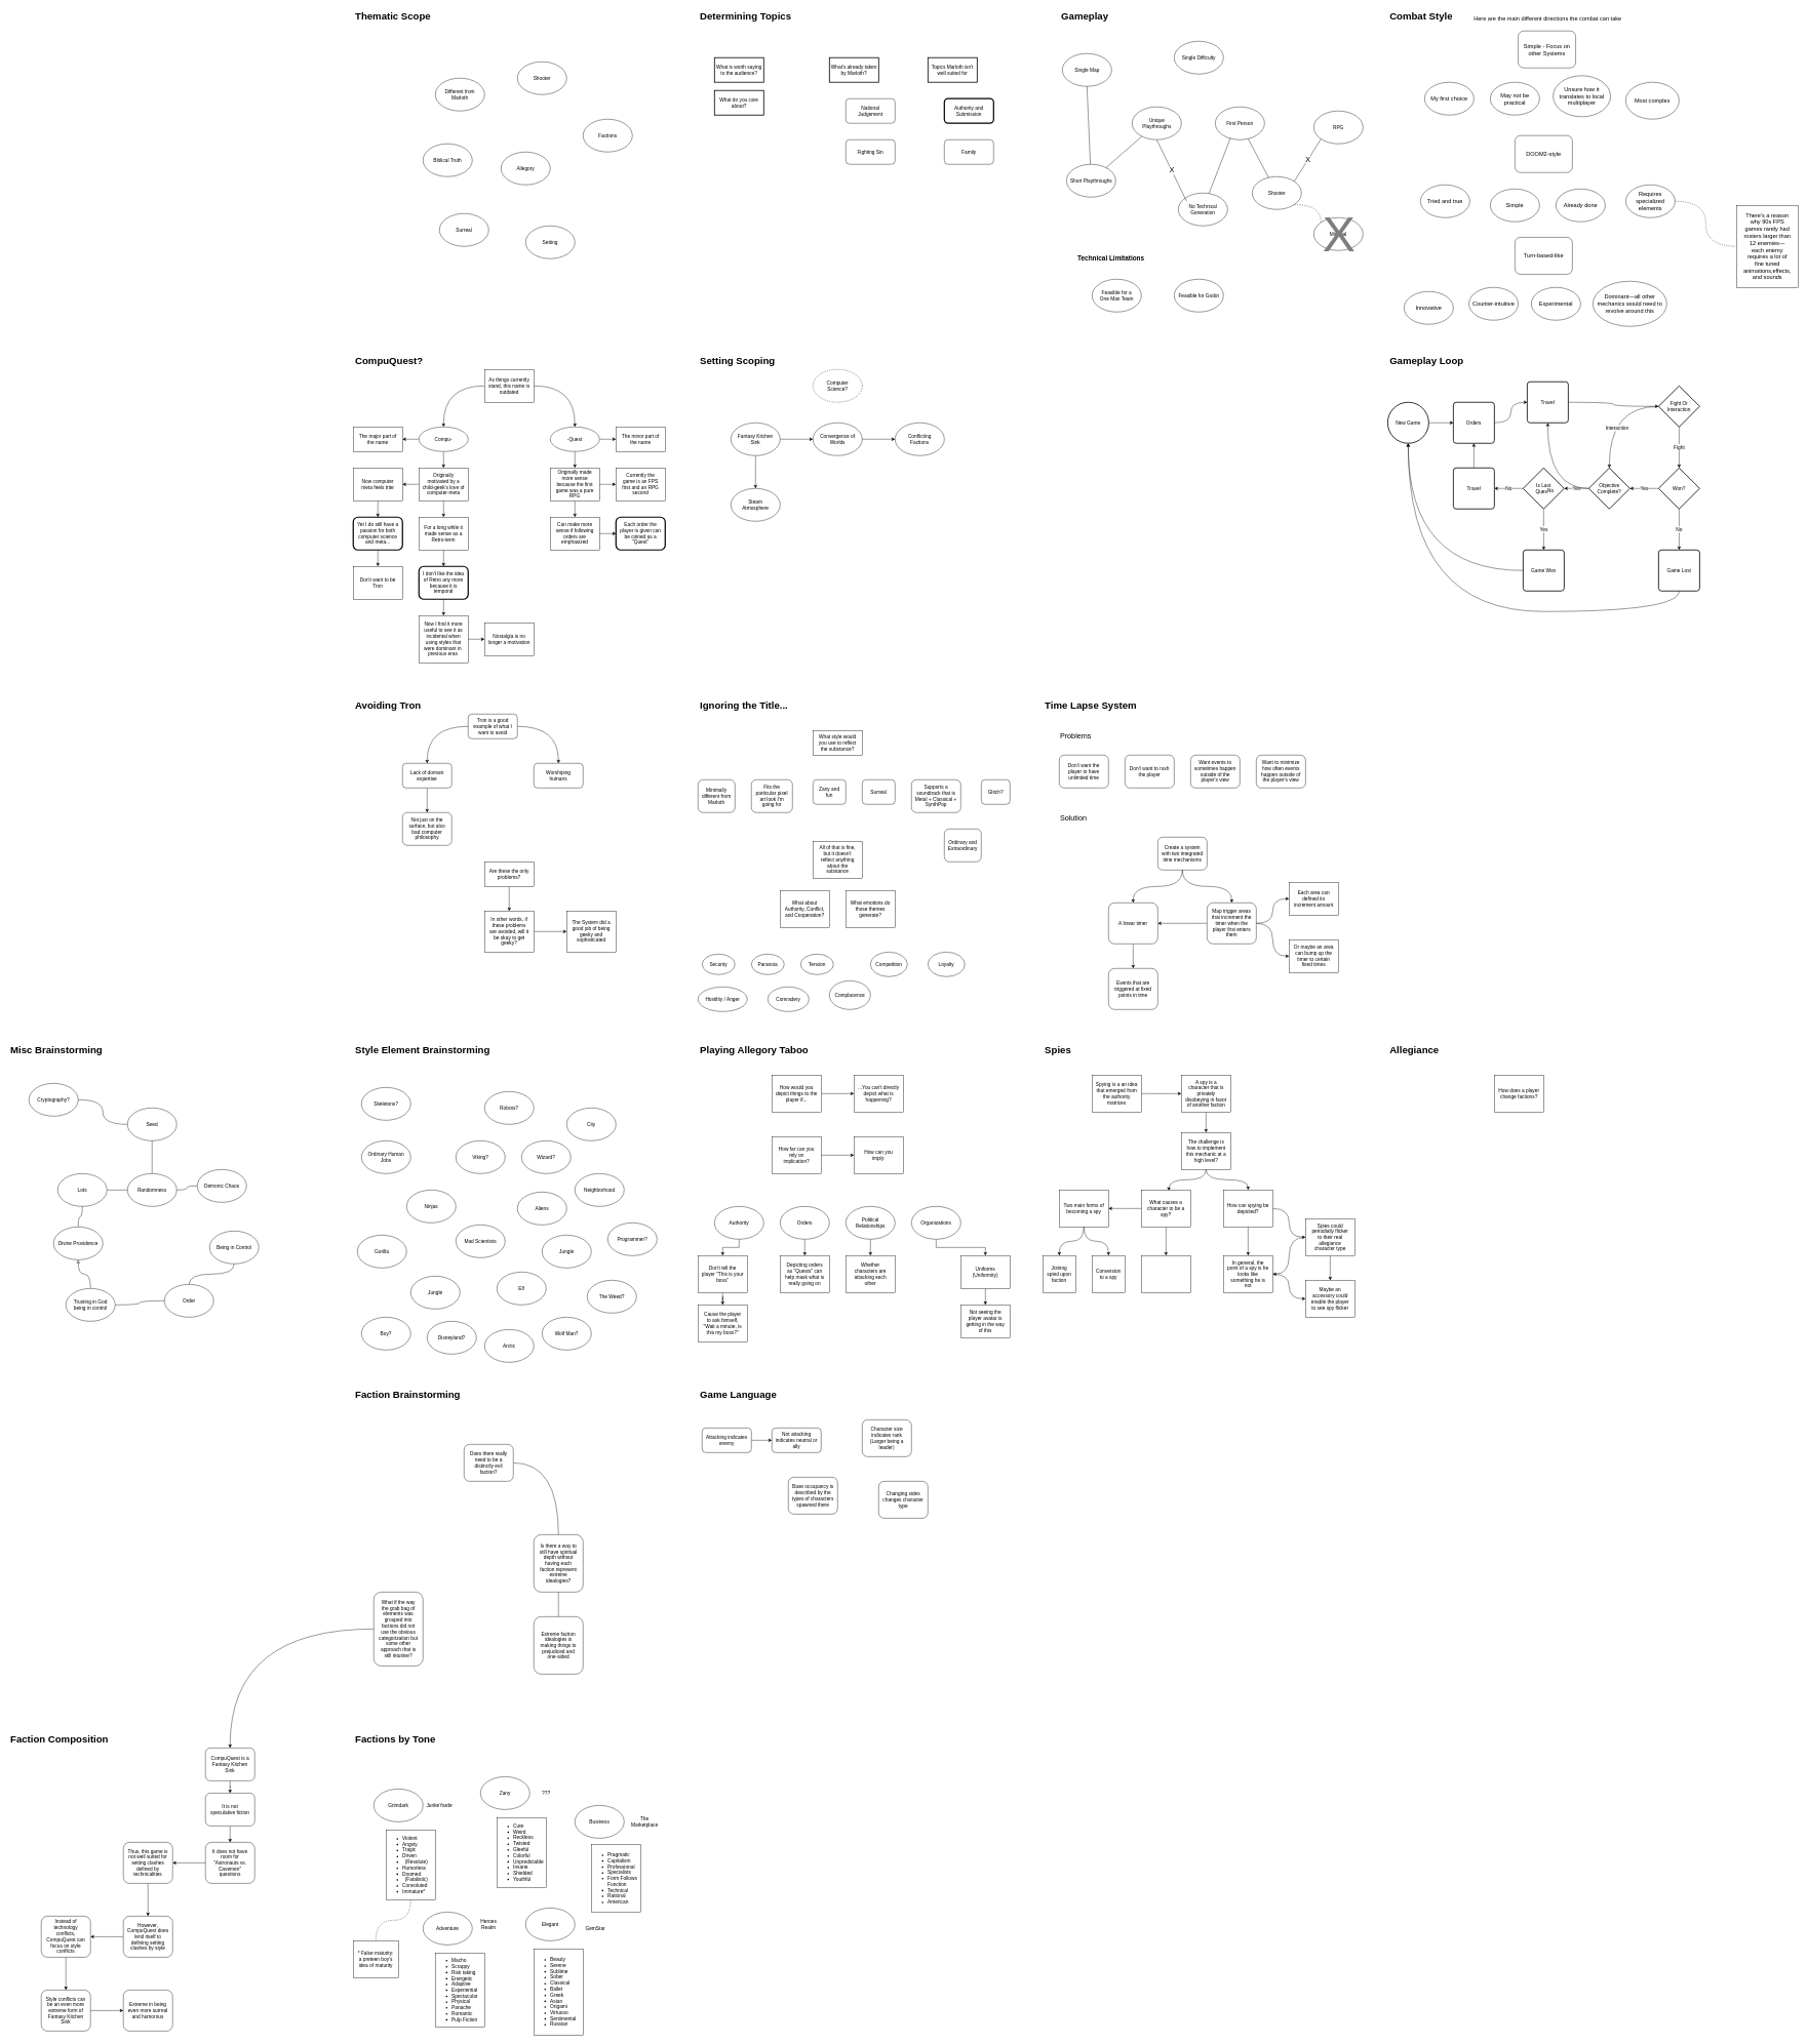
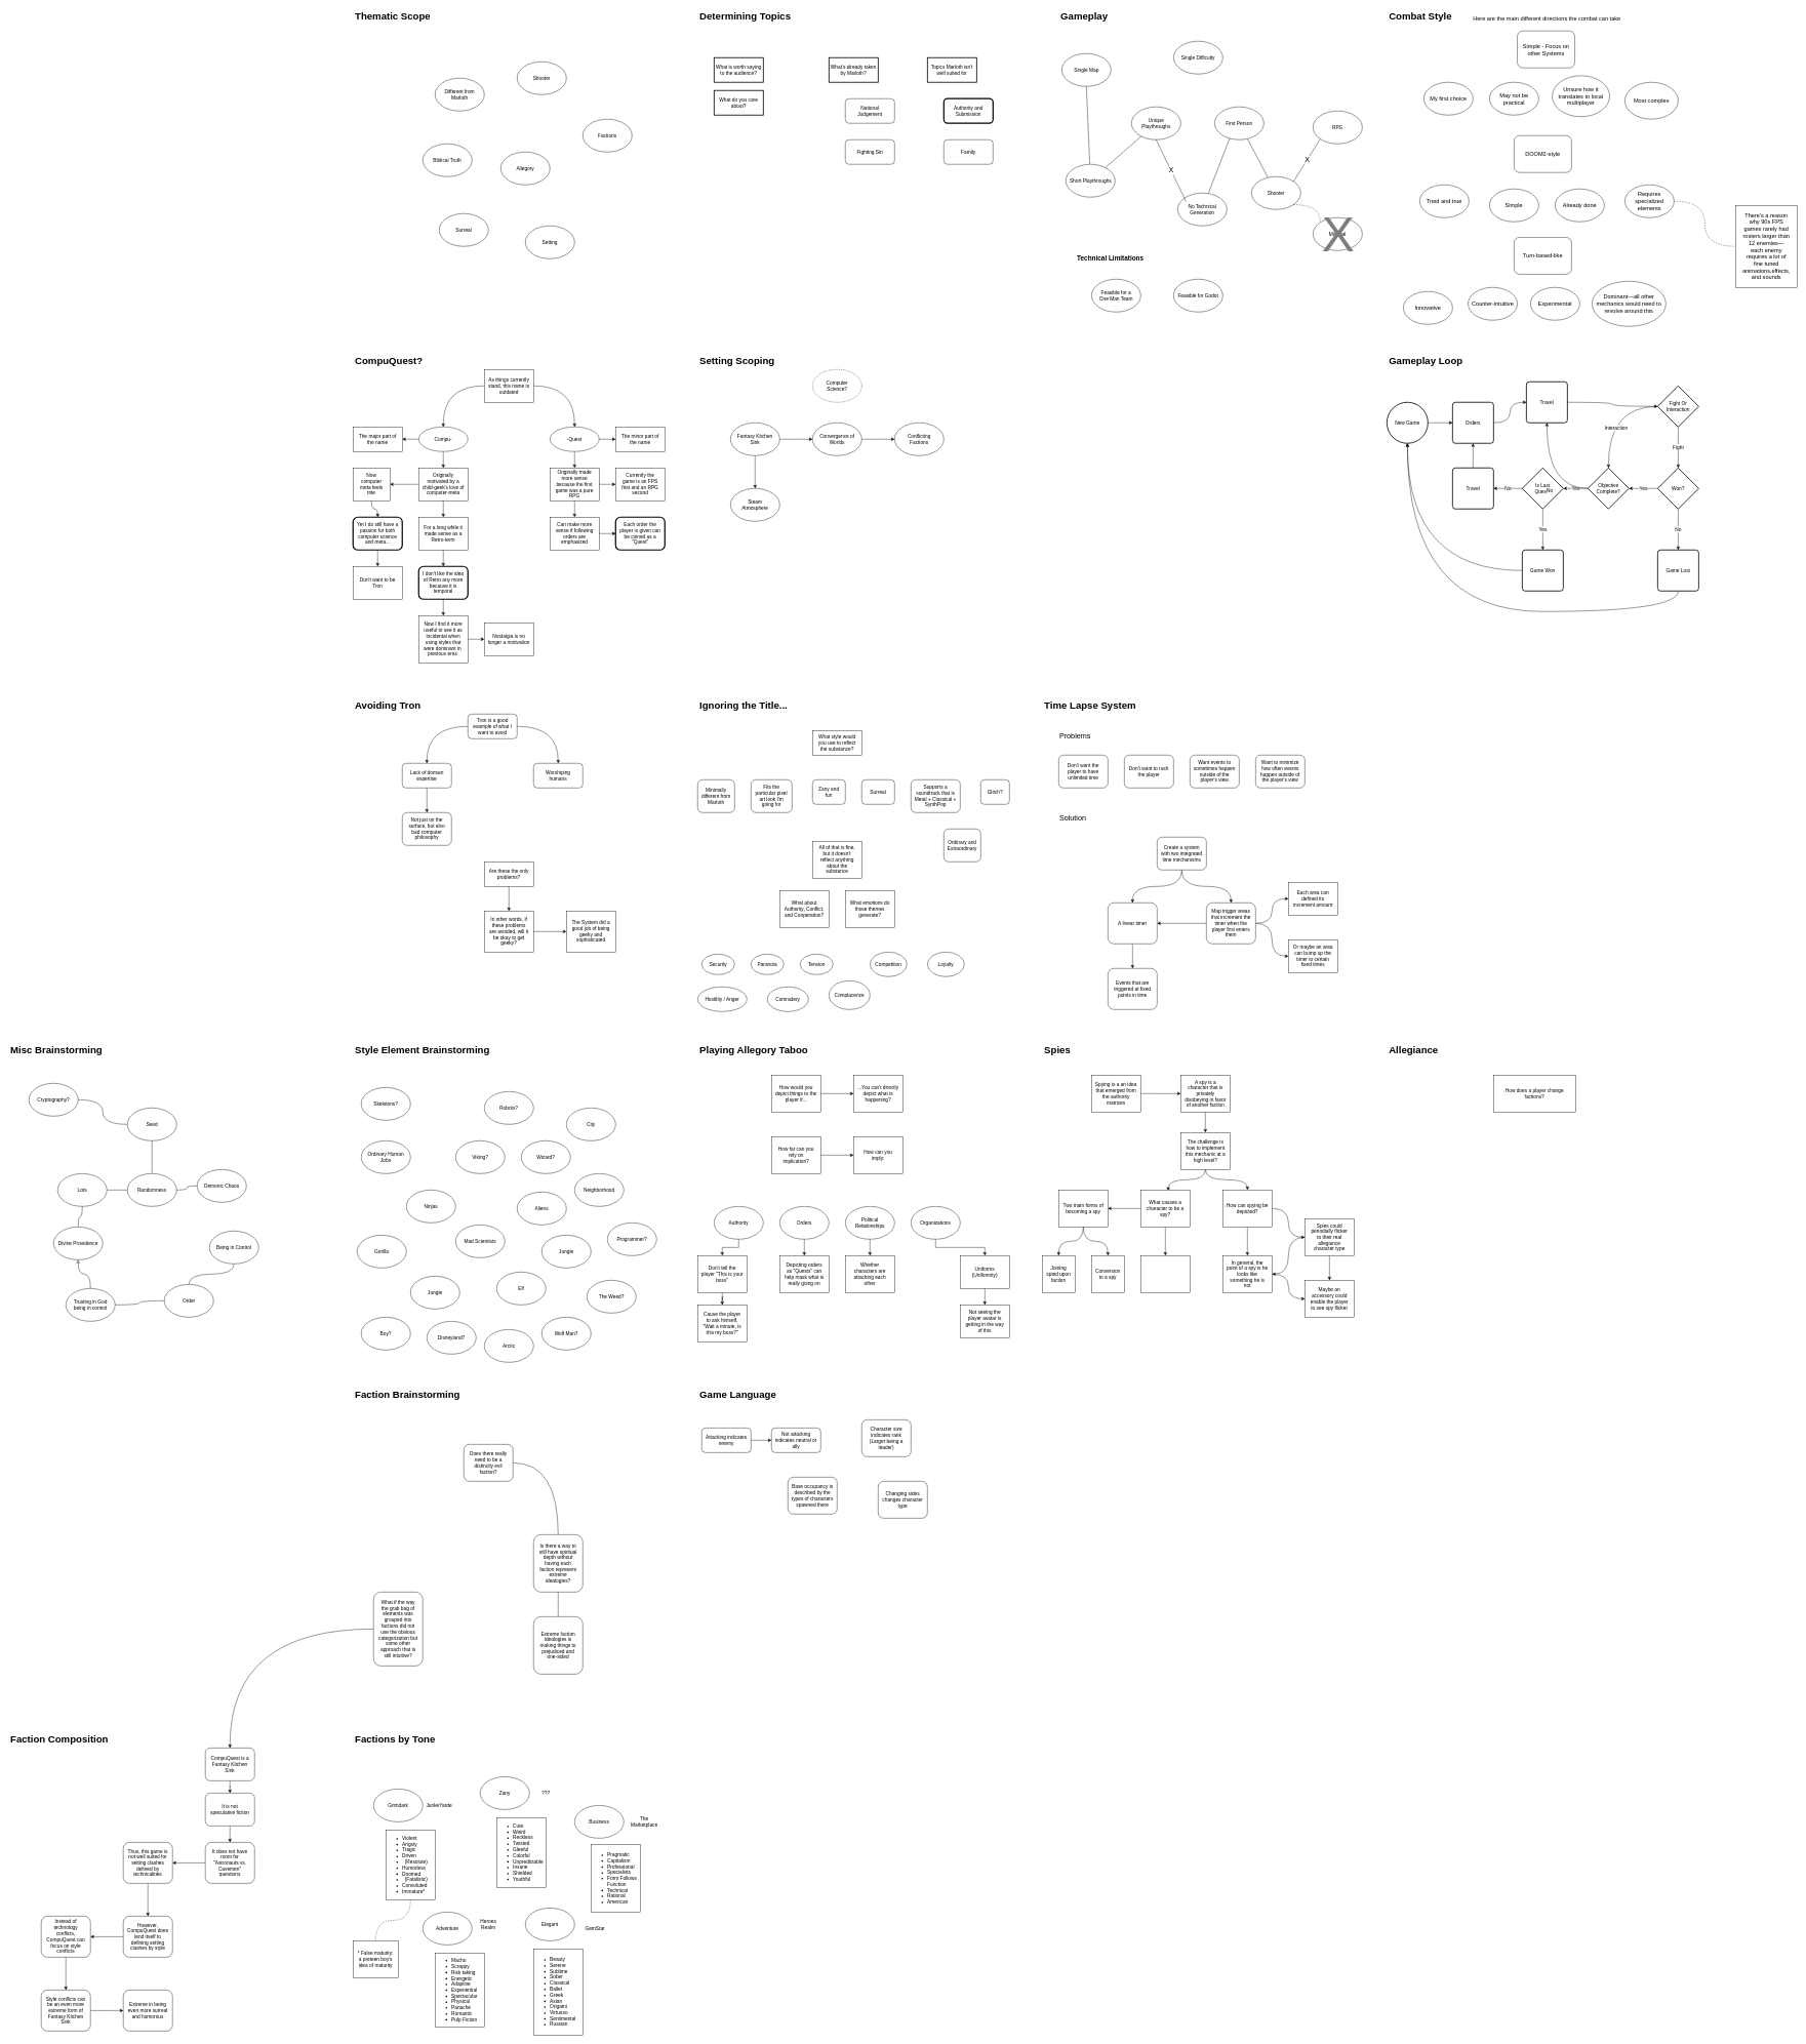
- <mxCell id="78" value="Now computer meta feels trite" style="rounded=0;whiteSpace=wrap;html=1;spacing=10;" parent="1" vertex="1"><mxGeometry x="860" y="1140" width="120" height="80" as="geometry" /></mxCell>
+ <mxCell id="78" value="Now computer meta feels trite" style="rounded=0;whiteSpace=wrap;html=1;spacing=10;" parent="1" vertex="1"><mxGeometry x="860" y="1140" width="90" height="80" as="geometry" /></mxCell>
- <mxCell id="209" value="How does a player change factions?" style="rounded=0;whiteSpace=wrap;html=1;fontFamily=Helvetica;fontSize=12;fontColor=rgb(0, 0, 0);align=center;strokeColor=rgb(0, 0, 0);fillColor=rgb(255, 255, 255);spacing=10;" parent="1" vertex="1"><mxGeometry x="3640" y="2620" width="120" height="90" as="geometry" /></mxCell>
+ <mxCell id="209" value="How does a player change factions?" style="rounded=0;whiteSpace=wrap;html=1;fontFamily=Helvetica;fontSize=12;fontColor=rgb(0, 0, 0);align=center;strokeColor=rgb(0, 0, 0);fillColor=rgb(255, 255, 255);spacing=10;" parent="1" vertex="1"><mxGeometry x="3640" y="2620" width="200" height="90" as="geometry" /></mxCell>
